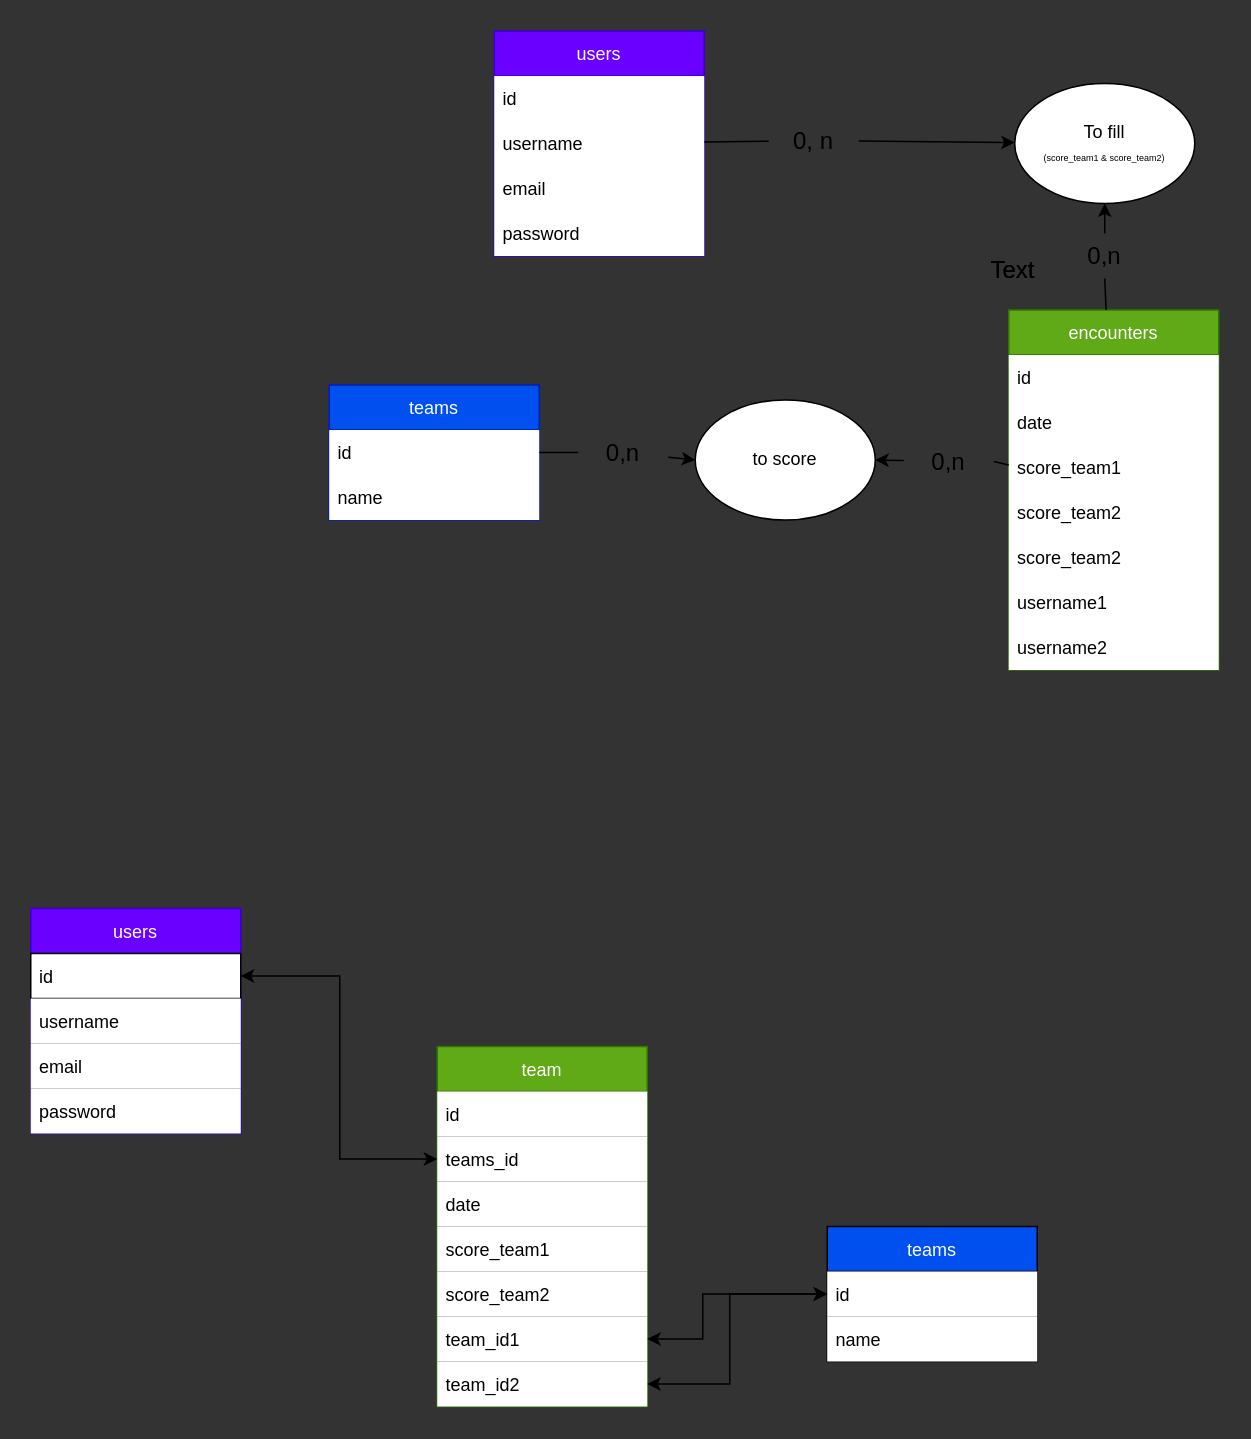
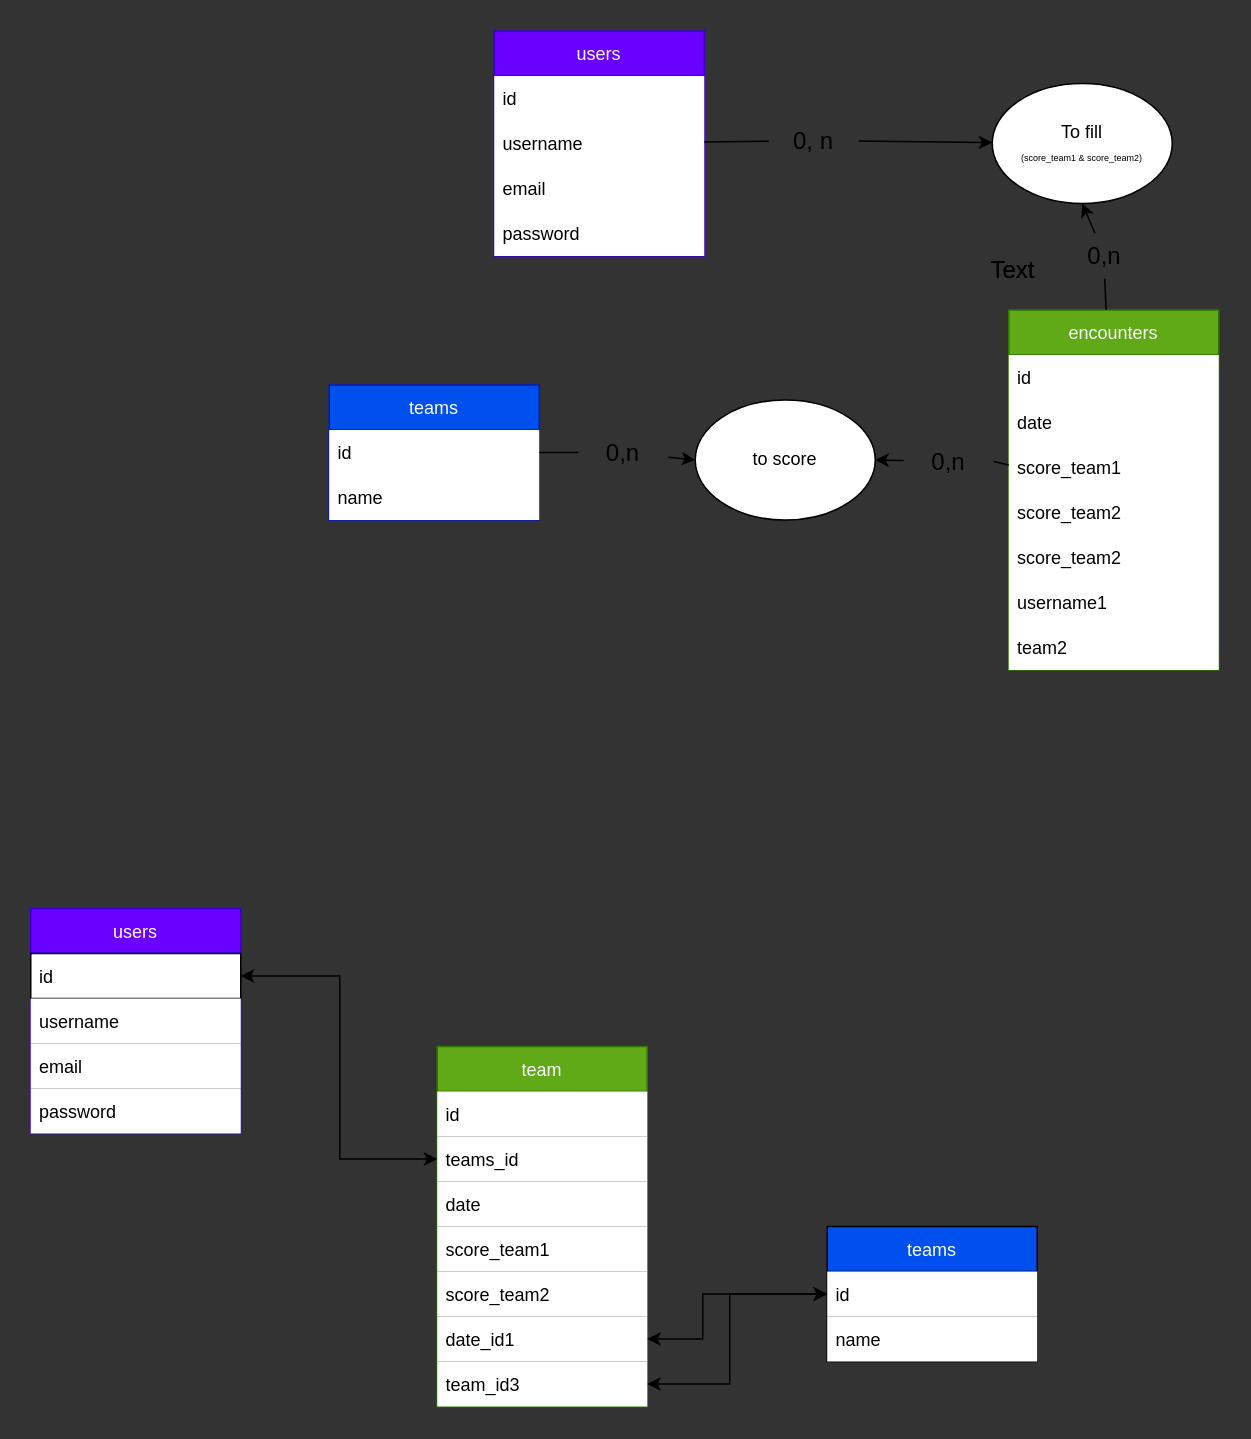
- <mxCell id="23" value="To fill &lt;br&gt;&lt;font style=&quot;font-size: 6px&quot;&gt;(score_team1 &amp;amp; score_team2)&lt;/font&gt;" style="ellipse;whiteSpace=wrap;html=1;rounded=0;" parent="1" vertex="1"><mxGeometry x="676" y="55" width="120" height="80" as="geometry" /></mxCell>
+ <mxCell id="23" value="To fill &lt;br&gt;&lt;font style=&quot;font-size: 6px&quot;&gt;(score_team1 &amp;amp; score_team2)&lt;/font&gt;" style="ellipse;whiteSpace=wrap;html=1;rounded=0;" parent="1" vertex="1"><mxGeometry x="661" y="55" width="120" height="80" as="geometry" /></mxCell>
- <mxCell id="21" value="username2" style="text;strokeColor=none;fillColor=default;align=left;verticalAlign=middle;spacingLeft=4;spacingRight=4;overflow=hidden;points=[[0,0.5],[1,0.5]];portConstraint=eastwest;rotatable=0;rounded=0;" parent="14" vertex="1"><mxGeometry y="210" width="140" height="30" as="geometry" /></mxCell>
+ <mxCell id="21" value="team2" style="text;strokeColor=none;fillColor=default;align=left;verticalAlign=middle;spacingLeft=4;spacingRight=4;overflow=hidden;points=[[0,0.5],[1,0.5]];portConstraint=eastwest;rotatable=0;rounded=0;" parent="14" vertex="1"><mxGeometry y="210" width="140" height="30" as="geometry" /></mxCell>
- <mxCell id="45" value="team_id1" style="text;strokeColor=none;fillColor=default;align=left;verticalAlign=middle;spacingLeft=4;spacingRight=4;overflow=hidden;points=[[0,0.5],[1,0.5]];portConstraint=eastwest;rotatable=0;rounded=0;" parent="39" vertex="1"><mxGeometry y="180" width="140" height="30" as="geometry" /></mxCell>
+ <mxCell id="45" value="date_id1" style="text;strokeColor=none;fillColor=default;align=left;verticalAlign=middle;spacingLeft=4;spacingRight=4;overflow=hidden;points=[[0,0.5],[1,0.5]];portConstraint=eastwest;rotatable=0;rounded=0;" parent="39" vertex="1"><mxGeometry y="180" width="140" height="30" as="geometry" /></mxCell>
- <mxCell id="46" value="team_id2" style="text;strokeColor=none;fillColor=default;align=left;verticalAlign=middle;spacingLeft=4;spacingRight=4;overflow=hidden;points=[[0,0.5],[1,0.5]];portConstraint=eastwest;rotatable=0;rounded=0;" parent="39" vertex="1"><mxGeometry y="210" width="140" height="30" as="geometry" /></mxCell>
+ <mxCell id="46" value="team_id3" style="text;strokeColor=none;fillColor=default;align=left;verticalAlign=middle;spacingLeft=4;spacingRight=4;overflow=hidden;points=[[0,0.5],[1,0.5]];portConstraint=eastwest;rotatable=0;rounded=0;" parent="39" vertex="1"><mxGeometry y="210" width="140" height="30" as="geometry" /></mxCell>
